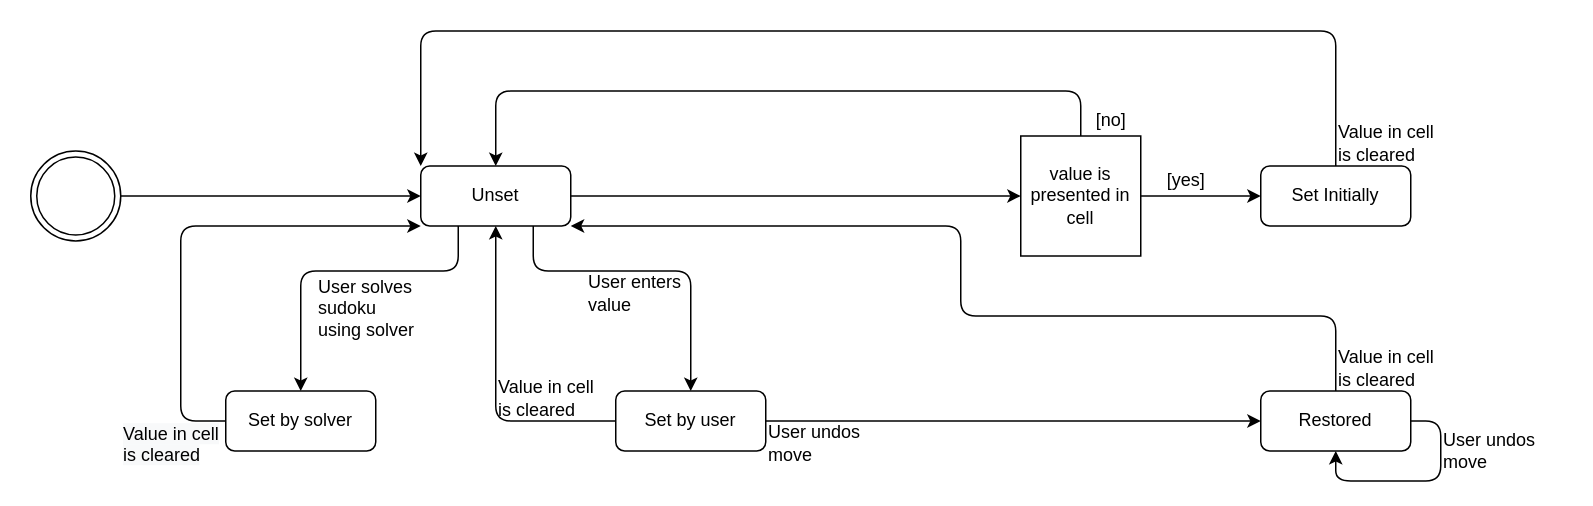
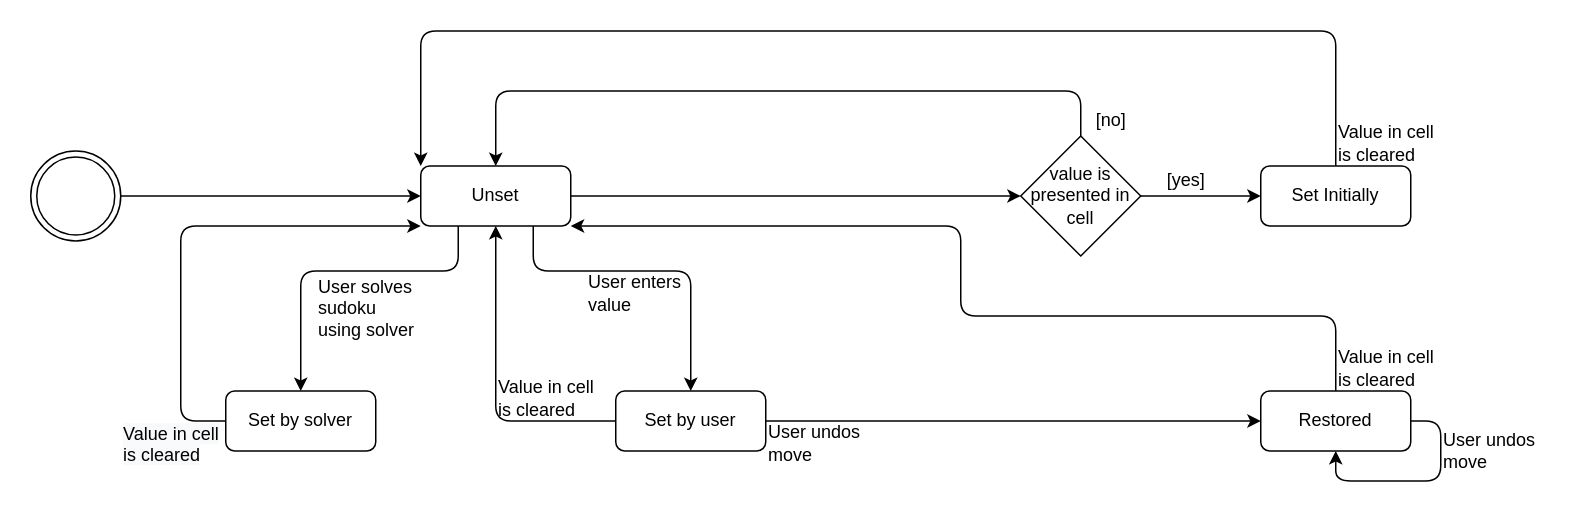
- <mxCell id="9" value="value is presented in cell" style="whiteSpace=wrap;html=1;rounded=0;" parent="1" vertex="1"><mxGeometry x="680" y="90" width="80" height="80" as="geometry" /></mxCell>
+ <mxCell id="9" value="value is presented in cell" style="rhombus;whiteSpace=wrap;html=1;" parent="1" vertex="1"><mxGeometry x="680" y="90" width="80" height="80" as="geometry" /></mxCell>
